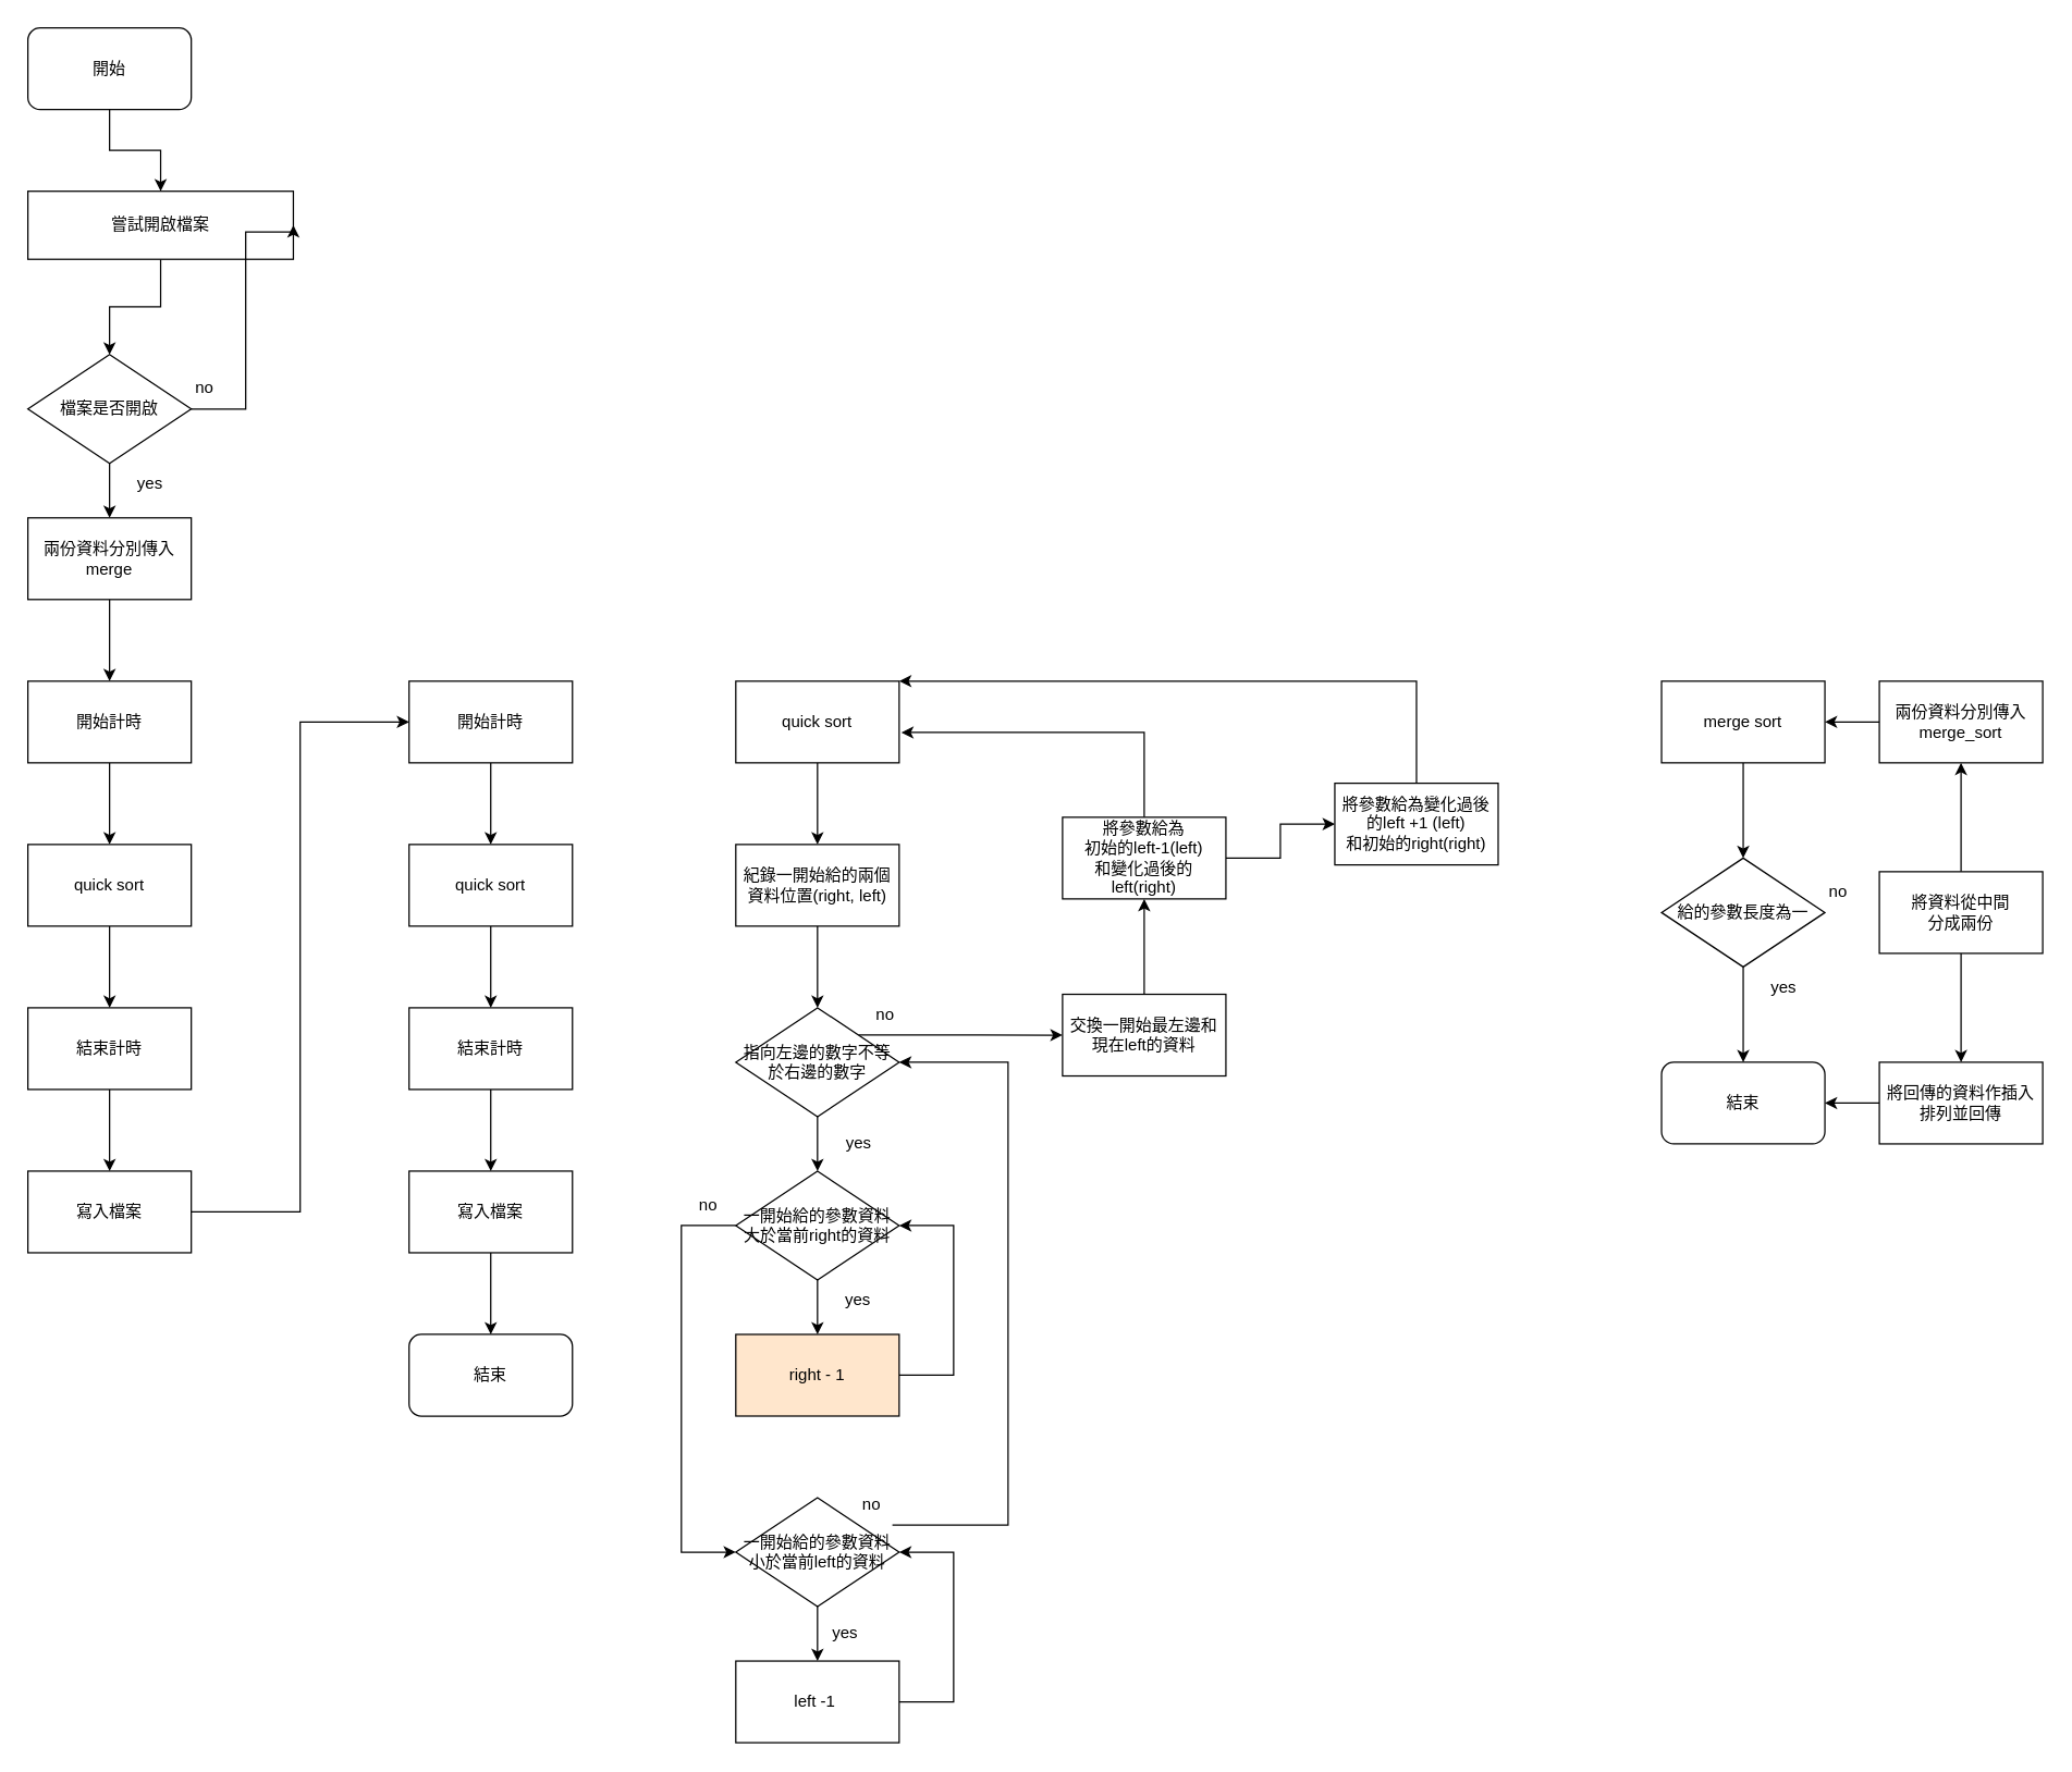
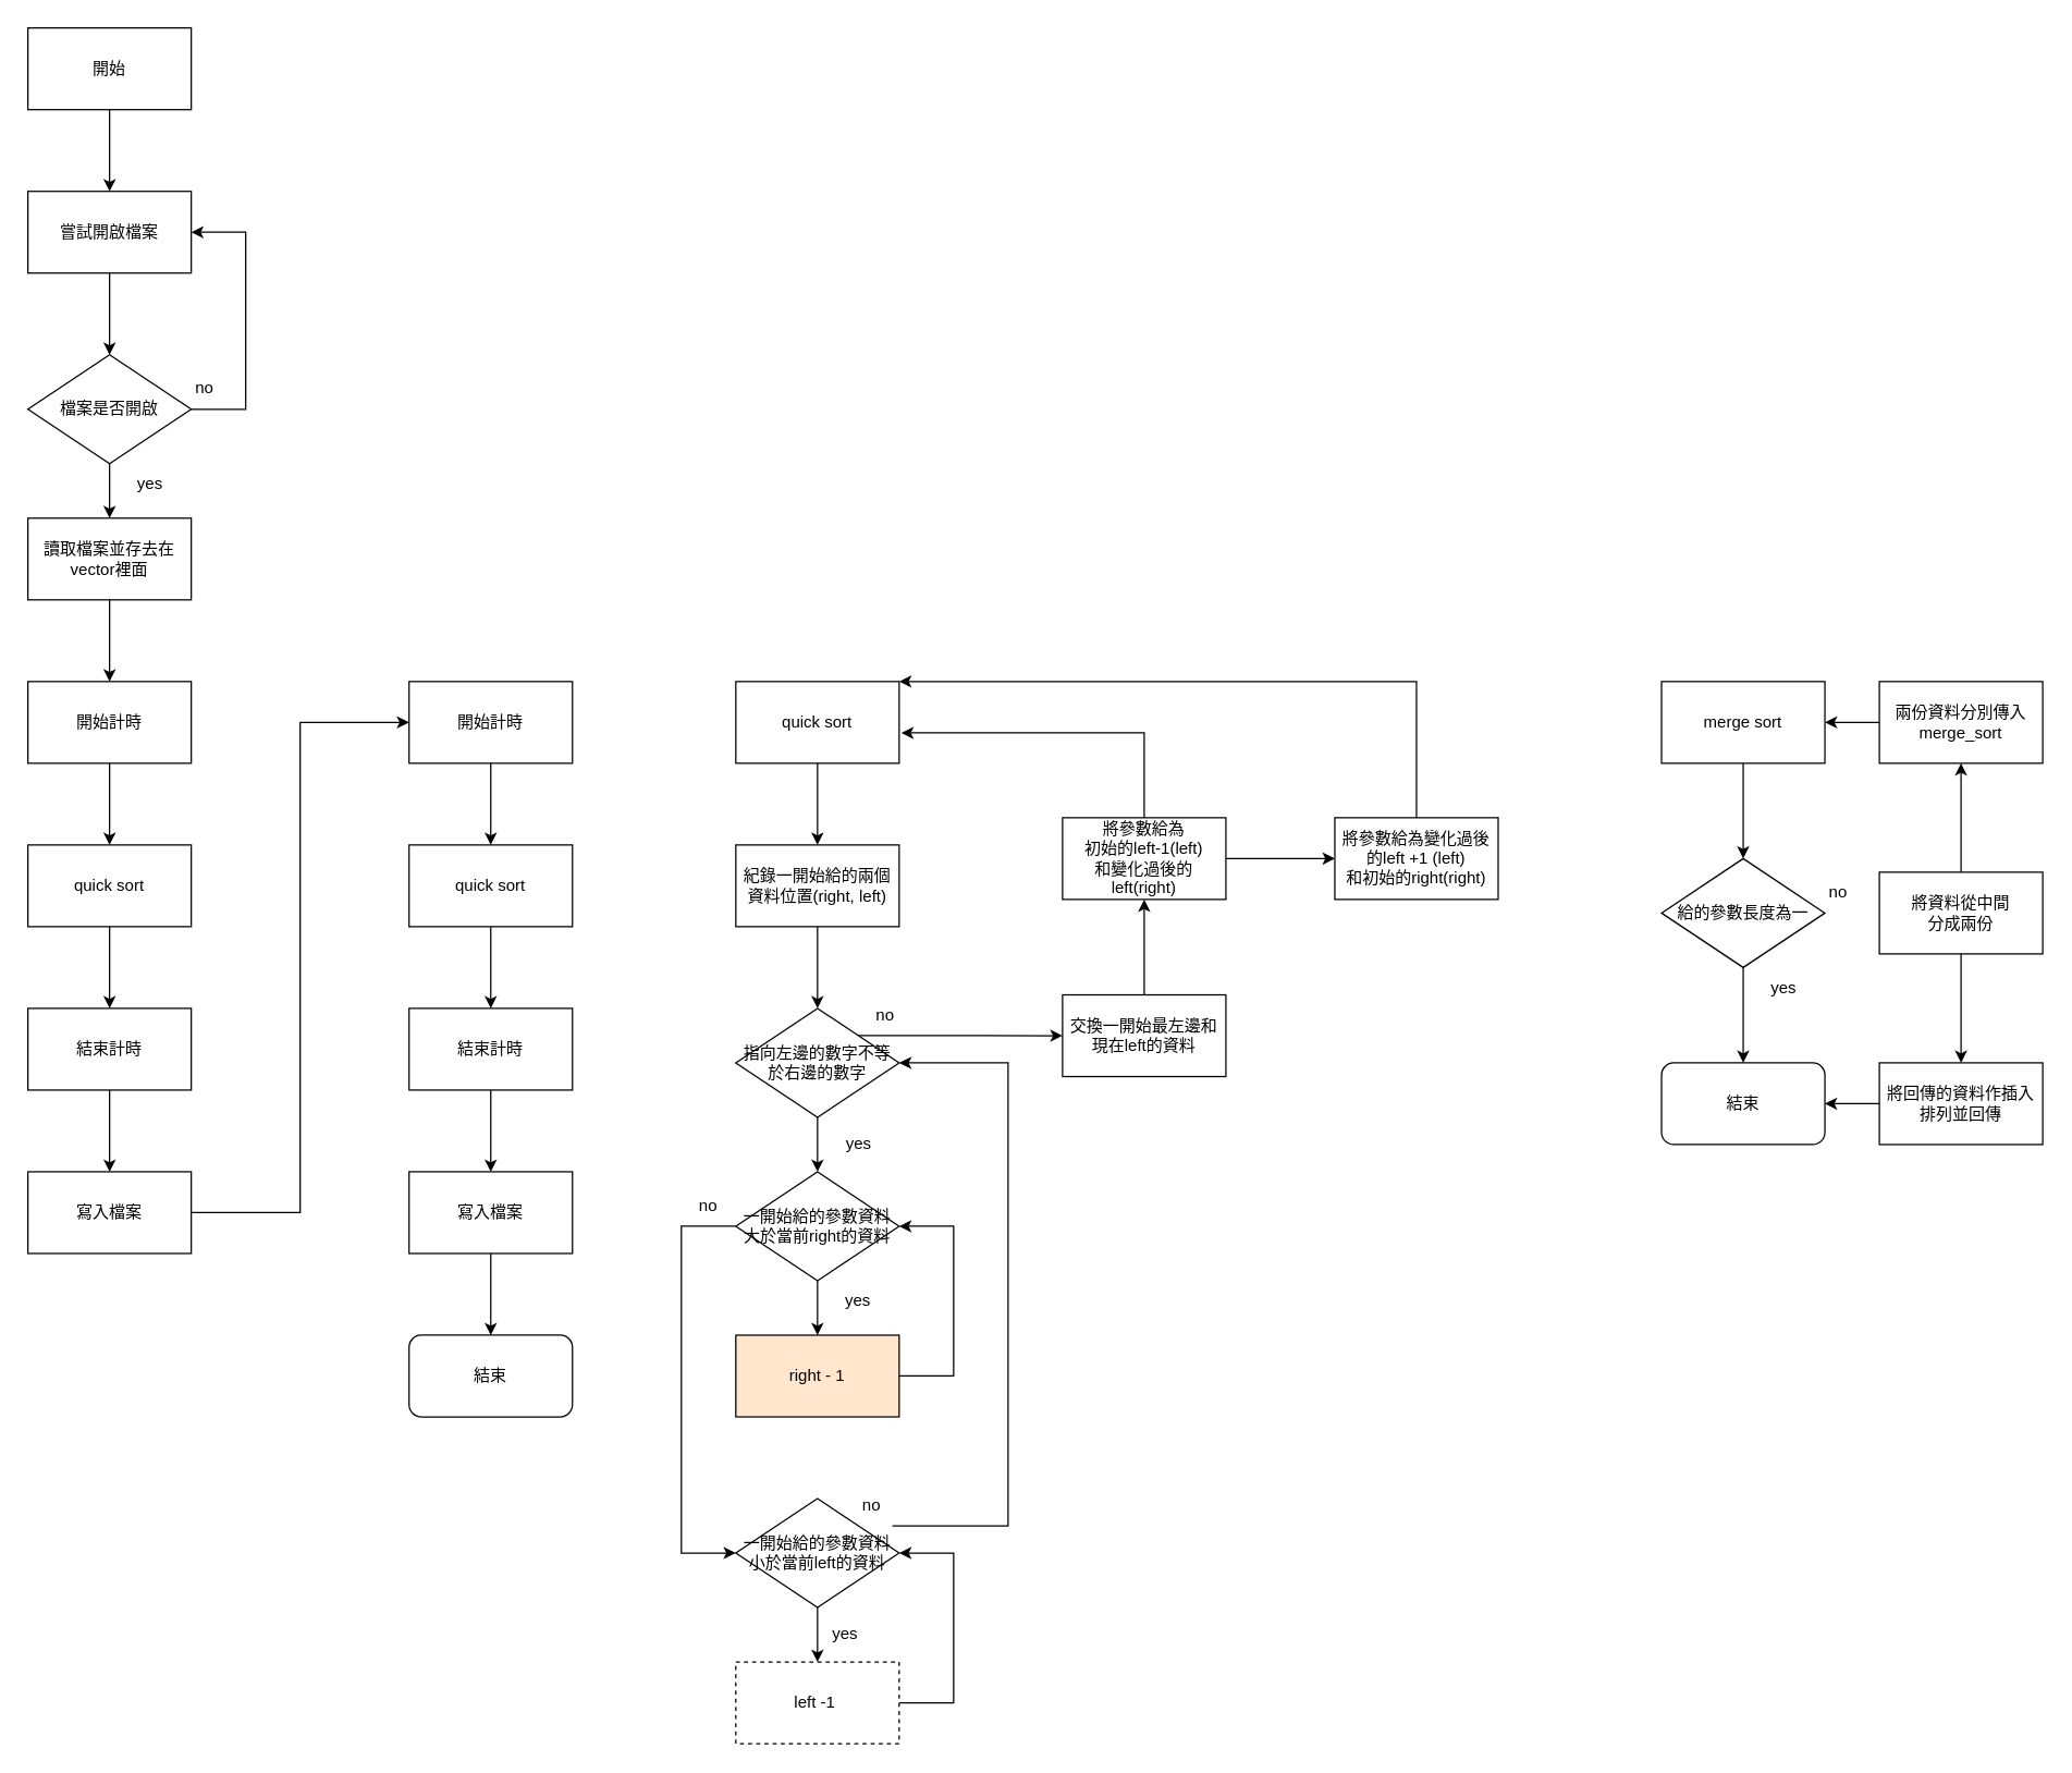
- <mxCell id="14" value="開始" style="rounded=1;whiteSpace=wrap;html=1;" parent="1" vertex="1"><mxGeometry x="20" y="20" width="120" height="60" as="geometry" /></mxCell>
+ <mxCell id="14" value="開始" style="whiteSpace=wrap;html=1;rounded=0;" parent="1" vertex="1"><mxGeometry x="20" y="20" width="120" height="60" as="geometry" /></mxCell>
- <mxCell id="7" value="嘗試開啟檔案" style="rounded=0;whiteSpace=wrap;html=1;" parent="1" vertex="1"><mxGeometry x="20" y="140" width="195" height="50" as="geometry" /></mxCell>
+ <mxCell id="7" value="嘗試開啟檔案" style="rounded=0;whiteSpace=wrap;html=1;" parent="1" vertex="1"><mxGeometry x="20" y="140" width="120" height="60" as="geometry" /></mxCell>
- <mxCell id="4" value="兩份資料分別傳入merge" style="rounded=0;whiteSpace=wrap;html=1;" parent="1" vertex="1"><mxGeometry x="20" y="380" width="120" height="60" as="geometry" /></mxCell>
+ <mxCell id="4" value="讀取檔案並存去在vector裡面" style="rounded=0;whiteSpace=wrap;html=1;" parent="1" vertex="1"><mxGeometry x="20" y="380" width="120" height="60" as="geometry" /></mxCell>
- <mxCell id="59" value="將參數給為變化過後的left +1 (left)&lt;br&gt;和初始的right(right)" style="rounded=0;whiteSpace=wrap;html=1;" vertex="1" parent="1"><mxGeometry x="980" y="575" width="120" height="60" as="geometry" /></mxCell>
+ <mxCell id="59" value="將參數給為變化過後的left +1 (left)&lt;br&gt;和初始的right(right)" style="rounded=0;whiteSpace=wrap;html=1;" vertex="1" parent="1"><mxGeometry x="980" y="600" width="120" height="60" as="geometry" /></mxCell>
- <mxCell id="47" value="left -1&amp;nbsp;" style="whiteSpace=wrap;html=1;" vertex="1" parent="1"><mxGeometry x="540" y="1220" width="120" height="60" as="geometry" /></mxCell>
+ <mxCell id="47" value="left -1&amp;nbsp;" style="whiteSpace=wrap;html=1;dashed=1;" vertex="1" parent="1"><mxGeometry x="540" y="1220" width="120" height="60" as="geometry" /></mxCell>
